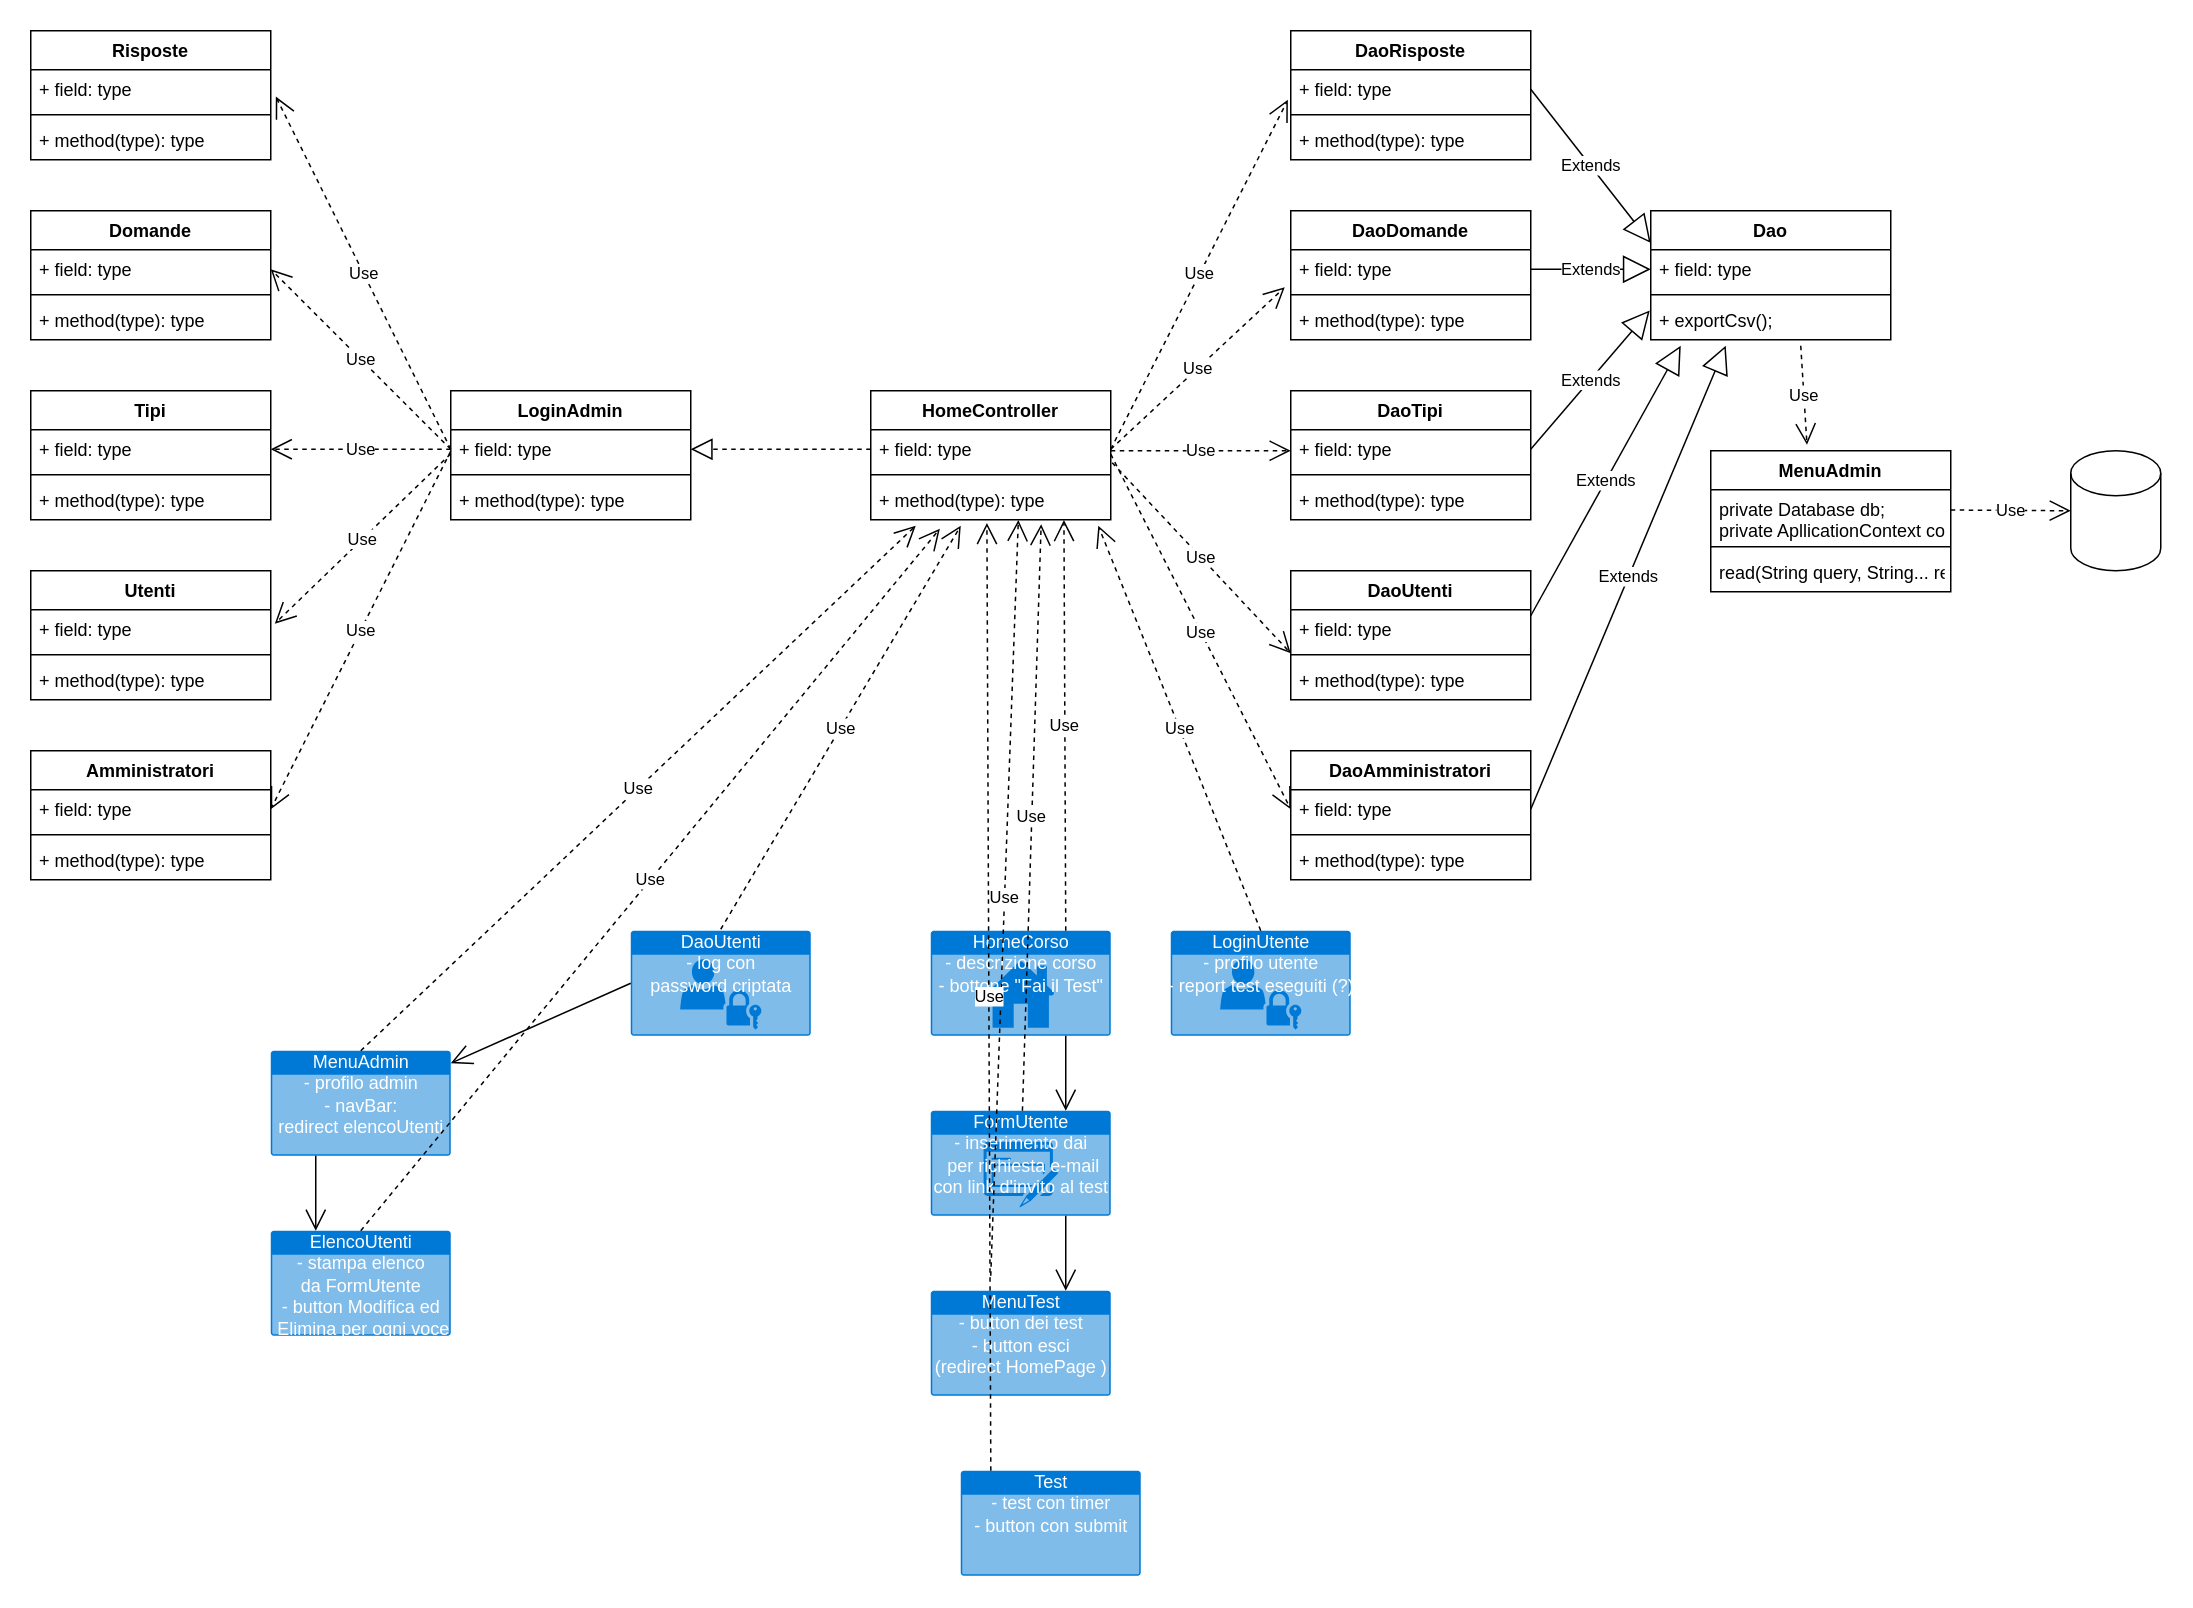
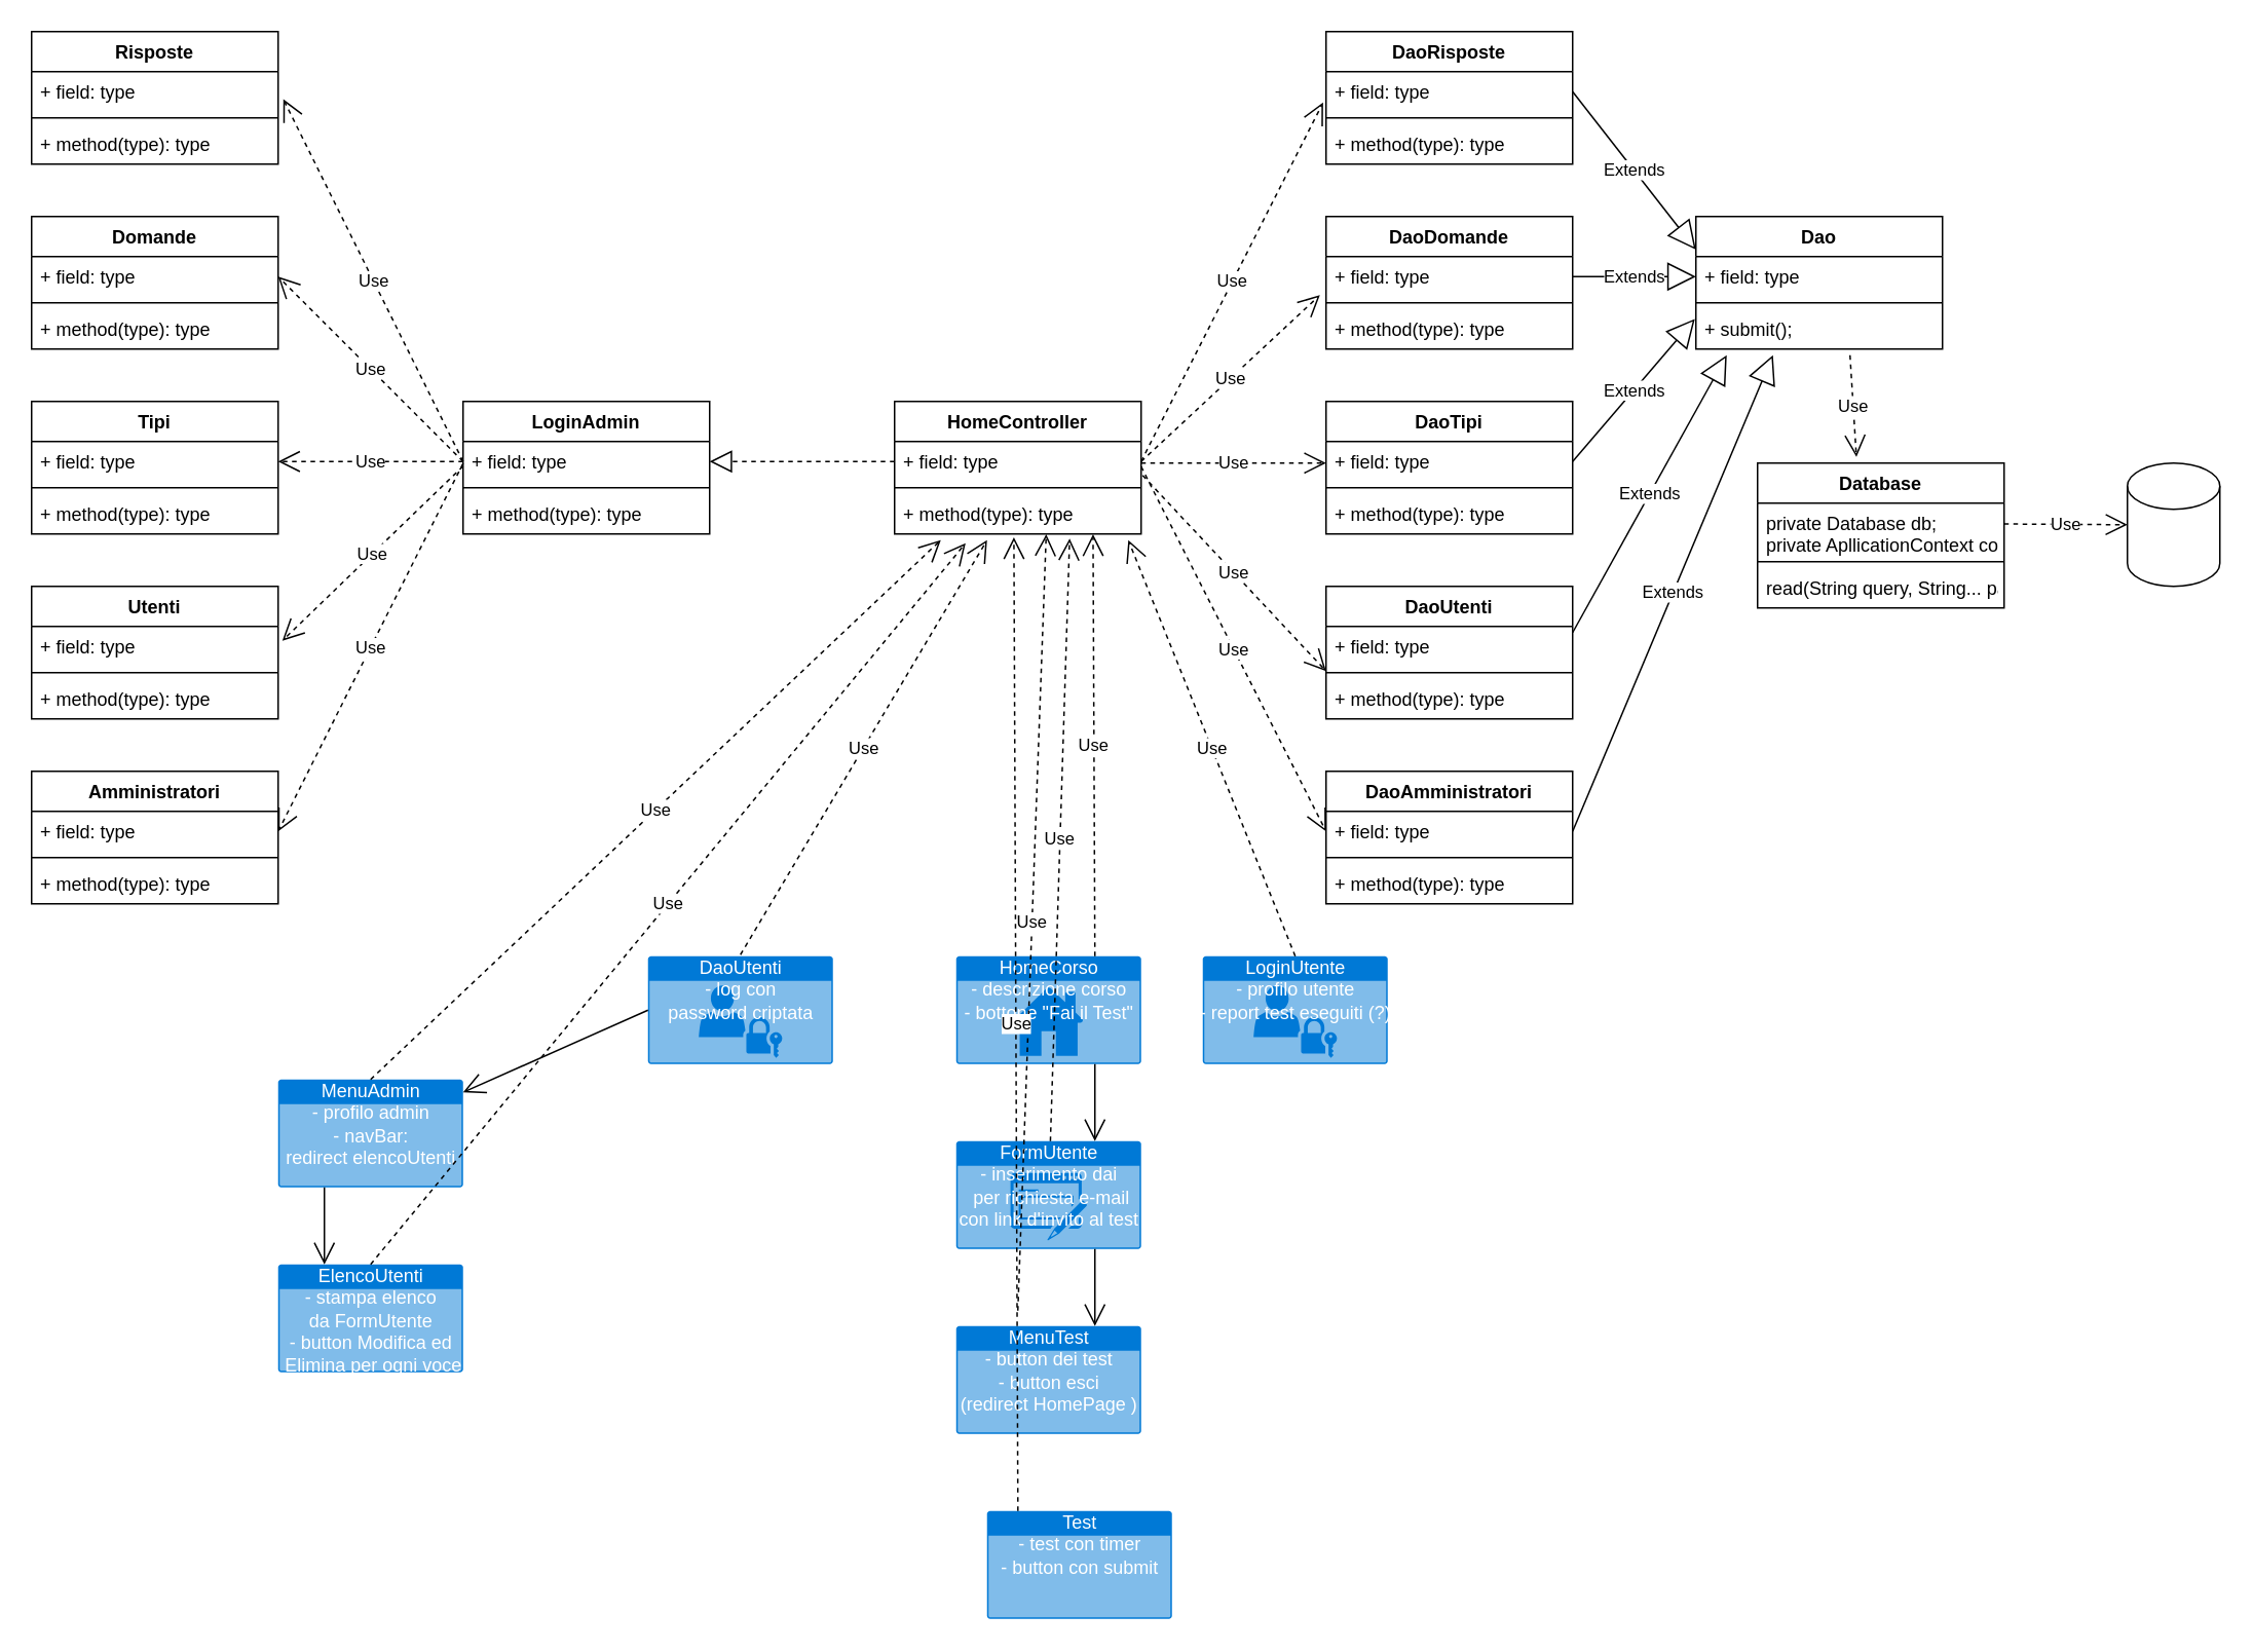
- <mxCell id="10" value="+ exportCsv();" style="text;strokeColor=none;fillColor=none;align=left;verticalAlign=top;spacingLeft=4;spacingRight=4;overflow=hidden;rotatable=0;points=[[0,0.5],[1,0.5]];portConstraint=eastwest;" parent="7" vertex="1"><mxGeometry y="60" width="160" height="26" as="geometry" /></mxCell>
+ <mxCell id="10" value="+ submit();" style="text;strokeColor=none;fillColor=none;align=left;verticalAlign=top;spacingLeft=4;spacingRight=4;overflow=hidden;rotatable=0;points=[[0,0.5],[1,0.5]];portConstraint=eastwest;" parent="7" vertex="1"><mxGeometry y="60" width="160" height="26" as="geometry" /></mxCell>
- <mxCell id="3" value="MenuAdmin" style="swimlane;fontStyle=1;align=center;verticalAlign=top;childLayout=stackLayout;horizontal=1;startSize=26;horizontalStack=0;resizeParent=1;resizeParentMax=0;resizeLast=0;collapsible=1;marginBottom=0;" parent="1" vertex="1"><mxGeometry x="1140" y="300" width="160" height="94" as="geometry" /></mxCell>
+ <mxCell id="3" value="Database" style="swimlane;fontStyle=1;align=center;verticalAlign=top;childLayout=stackLayout;horizontal=1;startSize=26;horizontalStack=0;resizeParent=1;resizeParentMax=0;resizeLast=0;collapsible=1;marginBottom=0;" parent="1" vertex="1"><mxGeometry x="1140" y="300" width="160" height="94" as="geometry" /></mxCell>
- <mxCell id="6" value="read(String query, String... redirect)" style="text;strokeColor=none;fillColor=none;align=left;verticalAlign=top;spacingLeft=4;spacingRight=4;overflow=hidden;rotatable=0;points=[[0,0.5],[1,0.5]];portConstraint=eastwest;" parent="3" vertex="1"><mxGeometry y="68" width="160" height="26" as="geometry" /></mxCell>
+ <mxCell id="6" value="read(String query, String... parametri)" style="text;strokeColor=none;fillColor=none;align=left;verticalAlign=top;spacingLeft=4;spacingRight=4;overflow=hidden;rotatable=0;points=[[0,0.5],[1,0.5]];portConstraint=eastwest;" parent="3" vertex="1"><mxGeometry y="68" width="160" height="26" as="geometry" /></mxCell>
